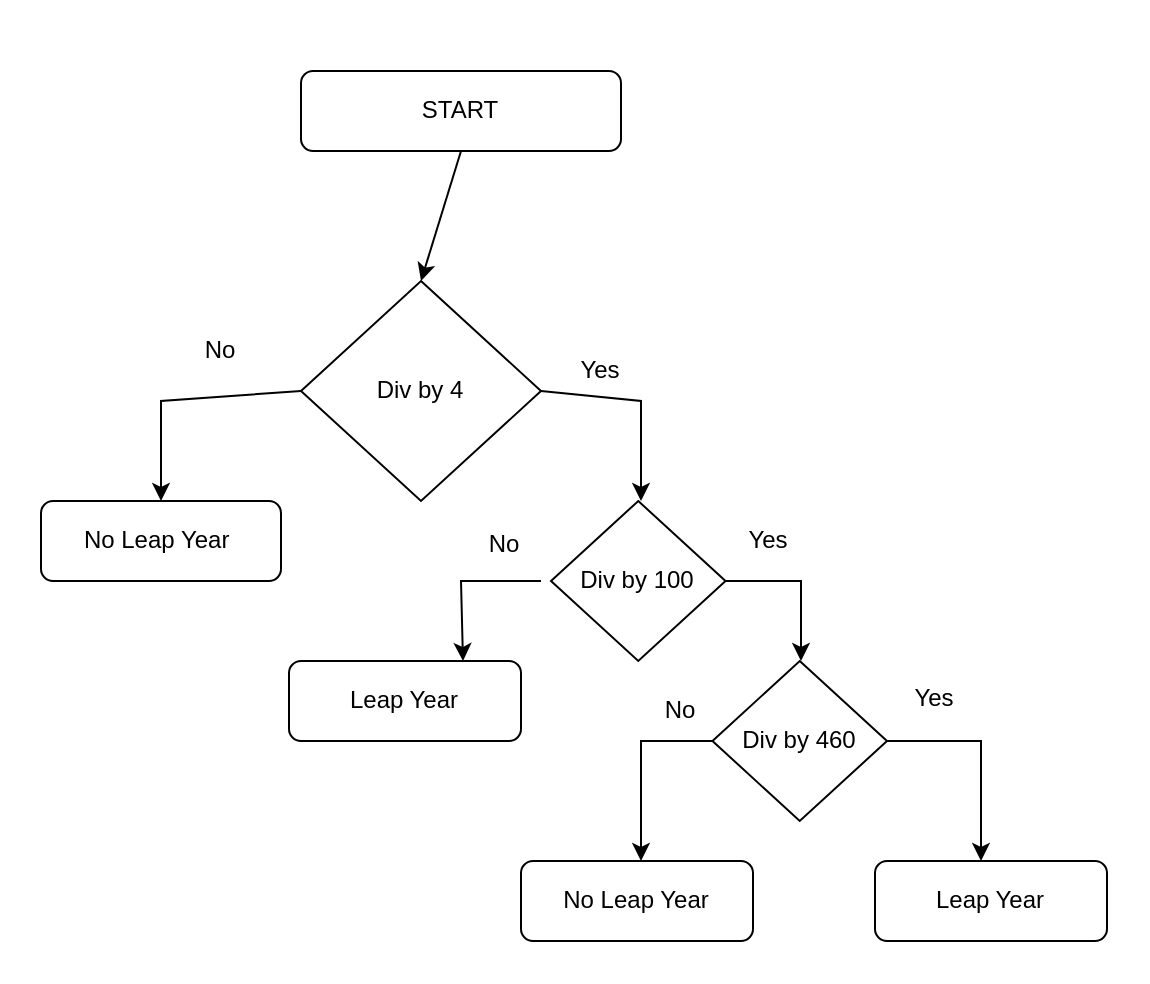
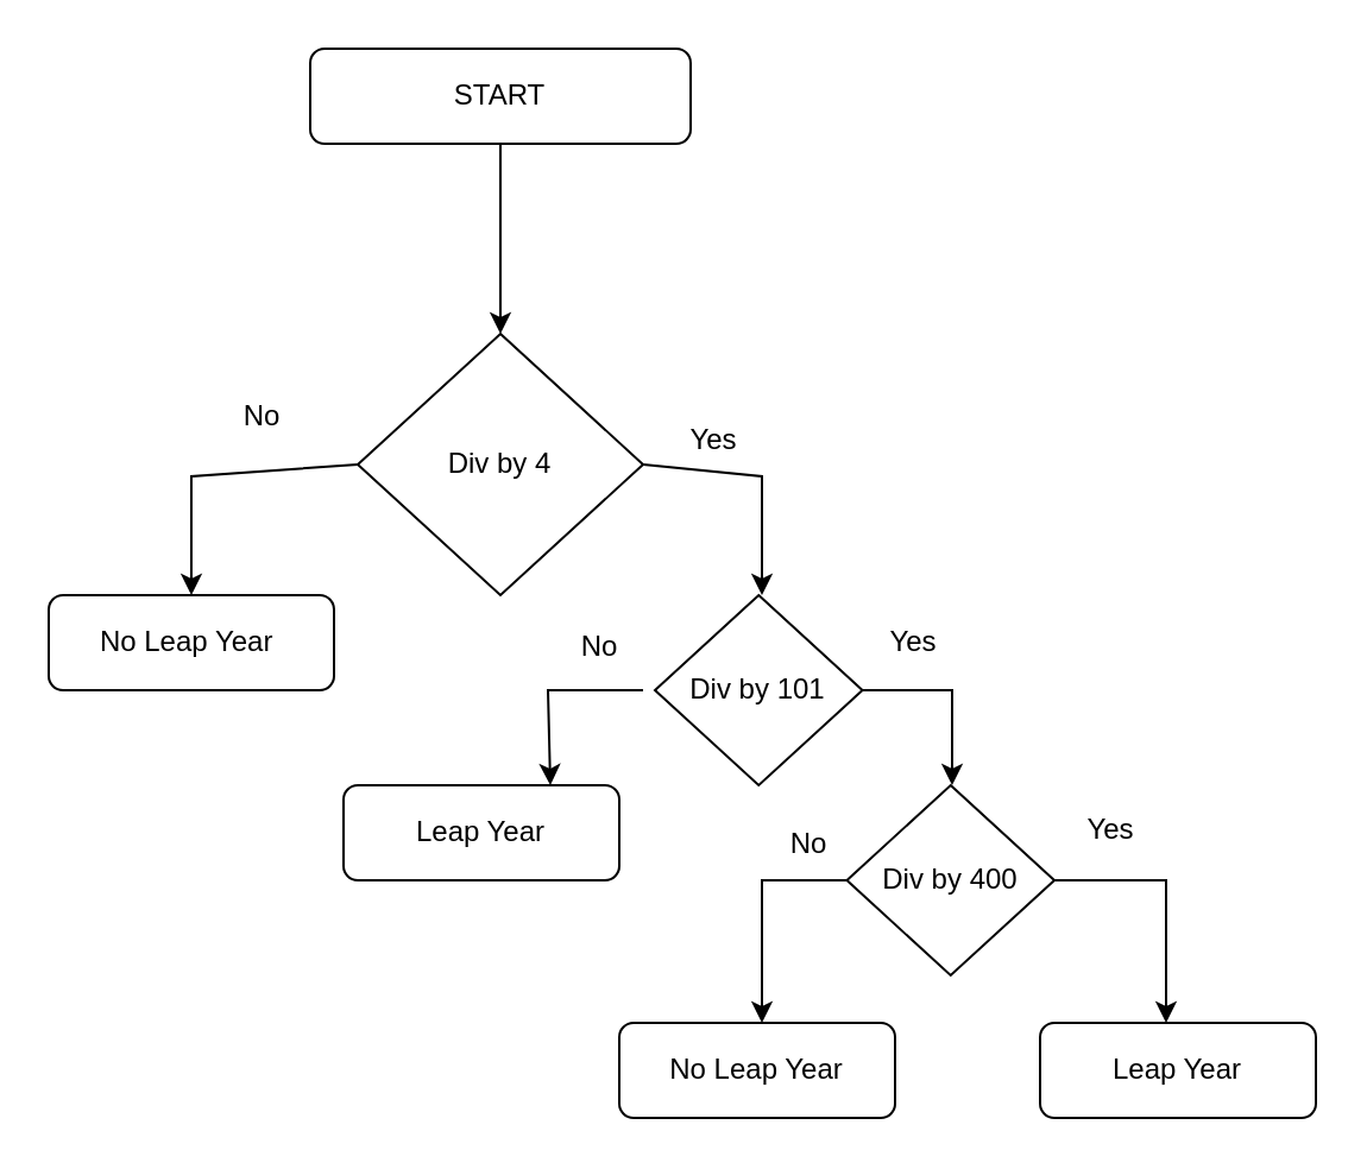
- <mxCell id="2" value="START" style="rounded=1;whiteSpace=wrap;html=1;" vertex="1" parent="1"><mxGeometry x="150" y="35" width="160" height="40" as="geometry" /></mxCell>
+ <mxCell id="2" value="START" style="rounded=1;whiteSpace=wrap;html=1;" vertex="1" parent="1"><mxGeometry x="130" y="20" width="160" height="40" as="geometry" /></mxCell>
- <mxCell id="15" value="Div by 100" style="rhombus;whiteSpace=wrap;html=1;" vertex="1" parent="1"><mxGeometry x="275" y="250" width="87.27" height="80" as="geometry" /></mxCell>
+ <mxCell id="15" value="Div by 101" style="rhombus;whiteSpace=wrap;html=1;" vertex="1" parent="1"><mxGeometry x="275" y="250" width="87.27" height="80" as="geometry" /></mxCell>
- <mxCell id="16" value="Div by 460" style="rhombus;whiteSpace=wrap;html=1;" vertex="1" parent="1"><mxGeometry x="355.73" y="330" width="87.27" height="80" as="geometry" /></mxCell>
+ <mxCell id="16" value="Div by 400" style="rhombus;whiteSpace=wrap;html=1;" vertex="1" parent="1"><mxGeometry x="355.73" y="330" width="87.27" height="80" as="geometry" /></mxCell>
